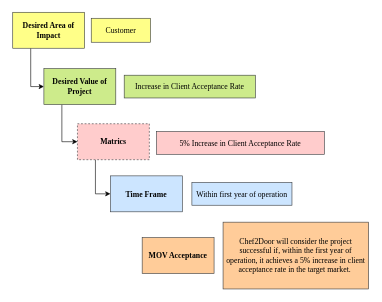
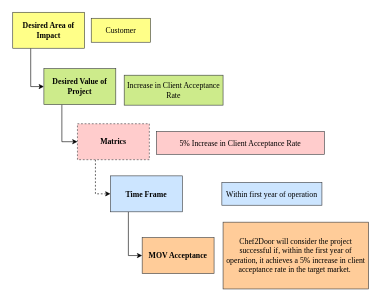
- <mxCell id="3" value="Increase in Client Acceptance Rate" style="rounded=0;whiteSpace=wrap;html=1;fillColor=#cdeb8b;strokeColor=#36393d;fontFamily=Georgia;fontSize=13;" vertex="1" parent="1"><mxGeometry x="206" y="125" width="219" height="38" as="geometry" /></mxCell>
+ <mxCell id="3" value="Increase in Client Acceptance Rate" style="rounded=0;whiteSpace=wrap;html=1;fillColor=#cdeb8b;strokeColor=#36393d;fontFamily=Georgia;fontSize=13;" vertex="1" parent="1"><mxGeometry x="206" y="125" width="165" height="50" as="geometry" /></mxCell>
- <mxCell id="9" style="edgeStyle=orthogonalEdgeStyle;rounded=0;orthogonalLoop=1;jettySize=auto;html=1;exitX=0.25;exitY=1;exitDx=0;exitDy=0;entryX=0;entryY=0.5;entryDx=0;entryDy=0;fontFamily=Georgia;fontSize=13;" edge="1" parent="1" source="10" target="12"><mxGeometry relative="1" as="geometry" /></mxCell>
+ <mxCell id="9" style="edgeStyle=orthogonalEdgeStyle;rounded=0;orthogonalLoop=1;jettySize=auto;html=1;exitX=0.25;exitY=1;exitDx=0;exitDy=0;entryX=0;entryY=0.5;entryDx=0;entryDy=0;fontFamily=Georgia;fontSize=13;dashed=1;" edge="1" parent="1" source="10" target="12"><mxGeometry relative="1" as="geometry" /></mxCell>
- <mxCell id="13" value="Within first year of operation" style="rounded=0;whiteSpace=wrap;html=1;fillColor=#cce5ff;strokeColor=#36393d;fontFamily=Georgia;fontSize=13;" vertex="1" parent="1"><mxGeometry x="319" y="304" width="167" height="38" as="geometry" /></mxCell>
+ <mxCell id="13" value="Within first year of operation" style="rounded=0;whiteSpace=wrap;html=1;fillColor=#cce5ff;strokeColor=#36393d;fontFamily=Georgia;fontSize=13;" vertex="1" parent="1"><mxGeometry x="369" y="304" width="167" height="38" as="geometry" /></mxCell>
+ <mxCell id="11" style="edgeStyle=orthogonalEdgeStyle;rounded=0;orthogonalLoop=1;jettySize=auto;html=1;exitX=0.25;exitY=1;exitDx=0;exitDy=0;entryX=0;entryY=0.5;entryDx=0;entryDy=0;fontFamily=Georgia;fontSize=13;" edge="1" parent="1" source="12" target="14"><mxGeometry relative="1" as="geometry" /></mxCell>
